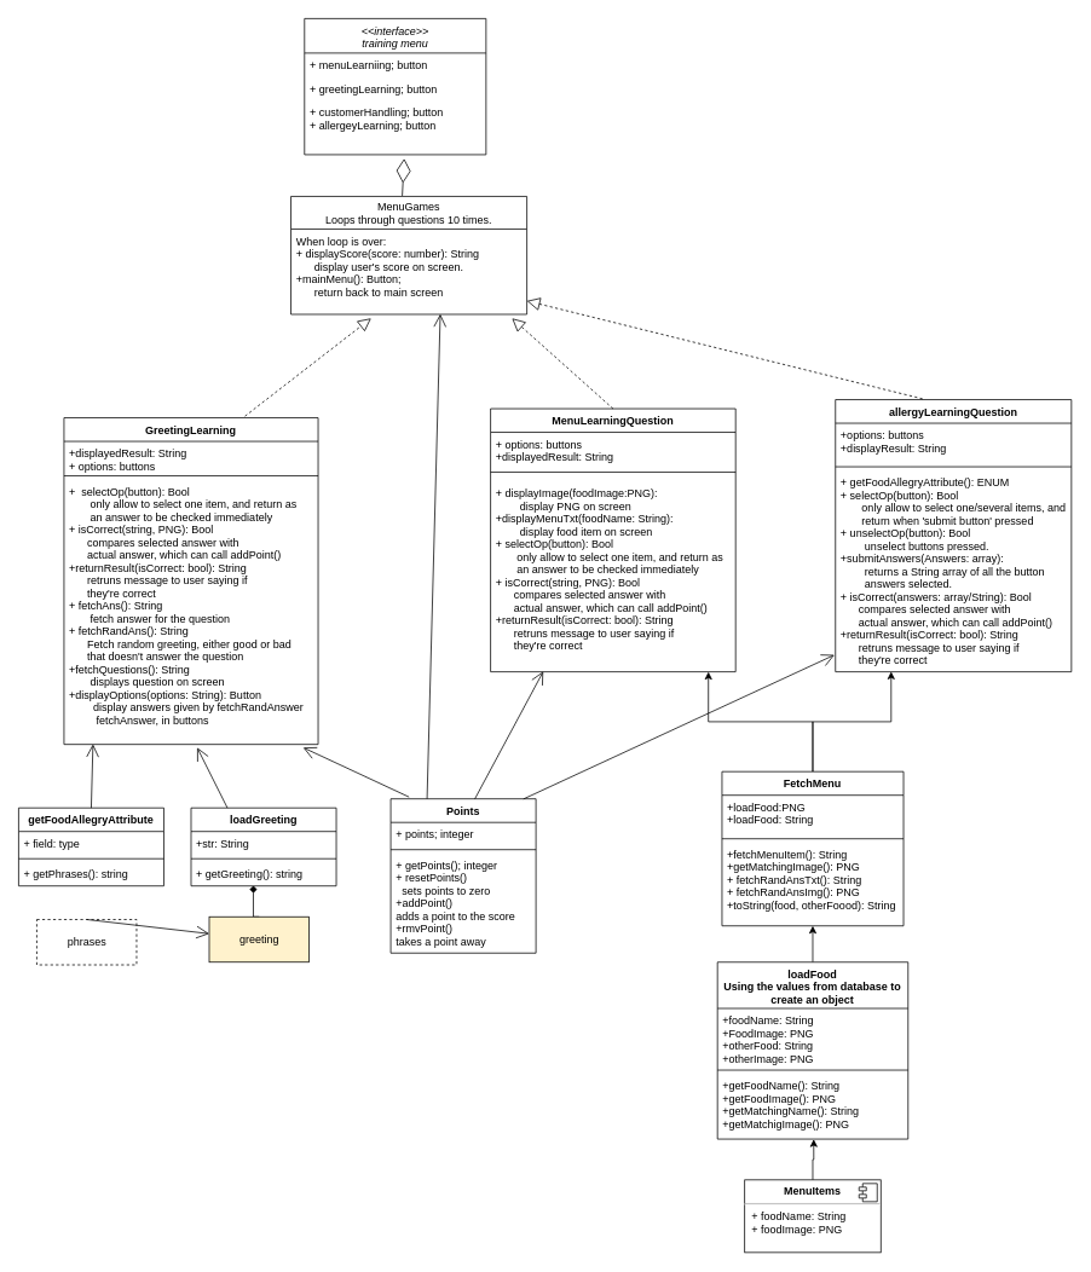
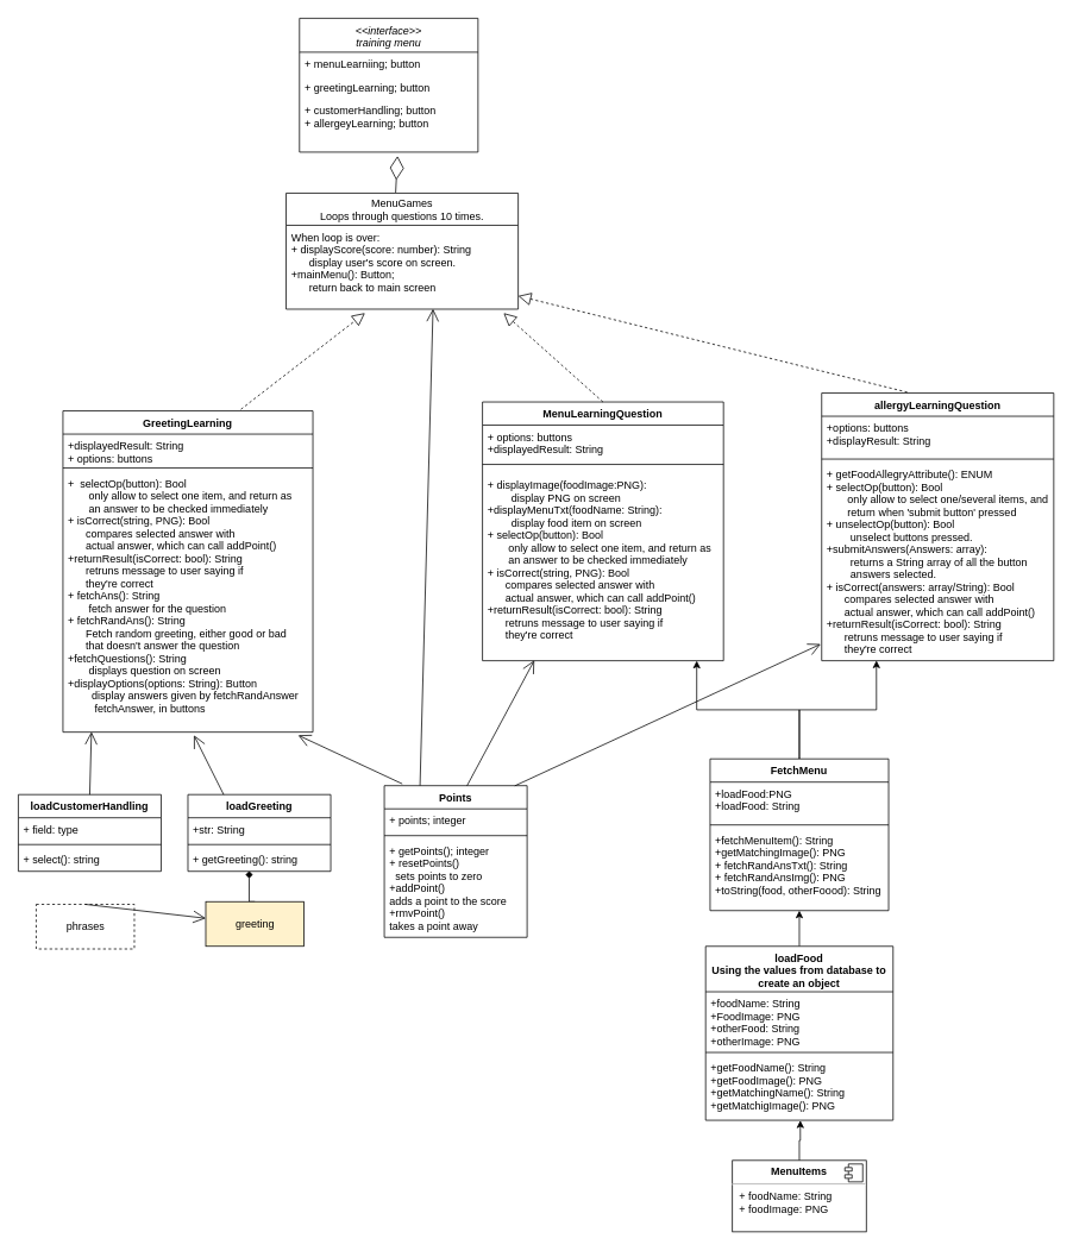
- <mxCell id="37" value="getFoodAllegryAttribute" style="swimlane;fontStyle=1;align=center;verticalAlign=top;childLayout=stackLayout;horizontal=1;startSize=26;horizontalStack=0;resizeParent=1;resizeParentMax=0;resizeLast=0;collapsible=1;marginBottom=0;" parent="1" vertex="1"><mxGeometry x="20" y="890" width="160" height="86" as="geometry" /></mxCell>
+ <mxCell id="37" value="loadCustomerHandling" style="swimlane;fontStyle=1;align=center;verticalAlign=top;childLayout=stackLayout;horizontal=1;startSize=26;horizontalStack=0;resizeParent=1;resizeParentMax=0;resizeLast=0;collapsible=1;marginBottom=0;" parent="1" vertex="1"><mxGeometry x="20" y="890" width="160" height="86" as="geometry" /></mxCell>
- <mxCell id="40" value="+ getPhrases(): string&#10;" style="text;strokeColor=none;fillColor=none;align=left;verticalAlign=top;spacingLeft=4;spacingRight=4;overflow=hidden;rotatable=0;points=[[0,0.5],[1,0.5]];portConstraint=eastwest;" parent="37" vertex="1"><mxGeometry y="60" width="160" height="26" as="geometry" /></mxCell>
+ <mxCell id="40" value="+ select(): string&#10;" style="text;strokeColor=none;fillColor=none;align=left;verticalAlign=top;spacingLeft=4;spacingRight=4;overflow=hidden;rotatable=0;points=[[0,0.5],[1,0.5]];portConstraint=eastwest;" parent="37" vertex="1"><mxGeometry y="60" width="160" height="26" as="geometry" /></mxCell>
